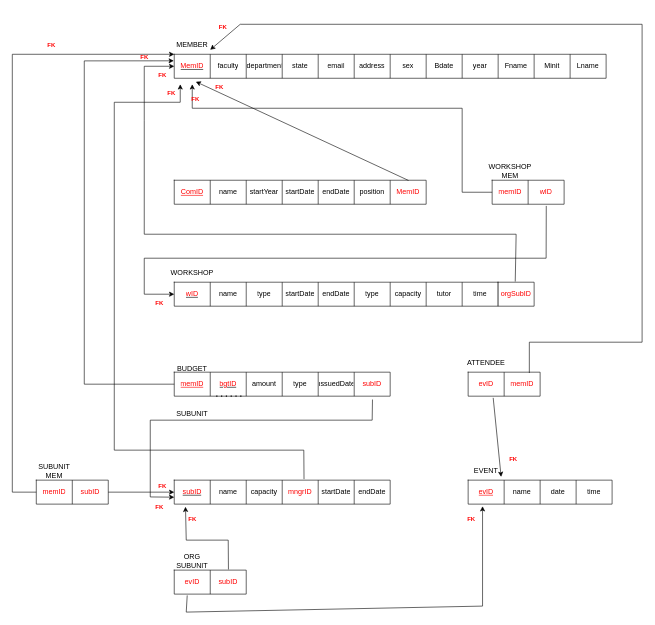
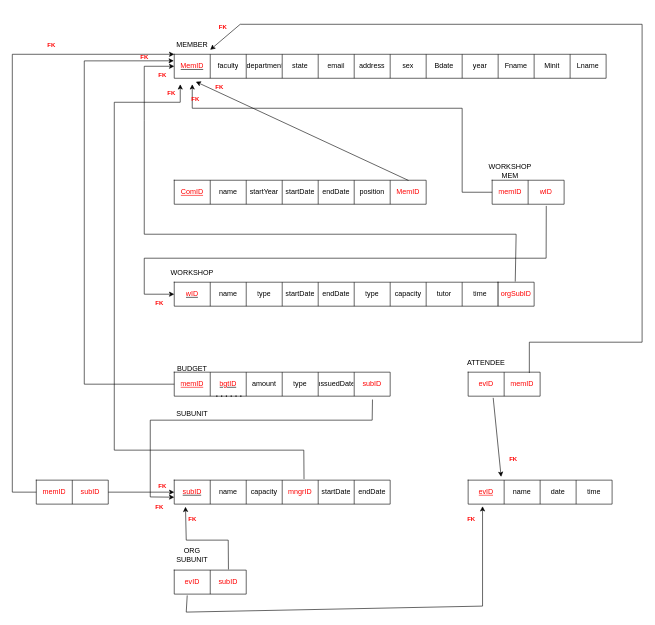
- <mxCell id="75" value="SUBUNIT MEM" style="text;html=1;strokeColor=none;fillColor=none;align=center;verticalAlign=middle;whiteSpace=wrap;rounded=0;fontColor=#000000;" parent="1" vertex="1"><mxGeometry x="60" y="770" width="60" height="30" as="geometry" /></mxCell>
- <mxCell id="47" value="EVENT" style="text;html=1;strokeColor=none;fillColor=none;align=center;verticalAlign=middle;whiteSpace=wrap;rounded=0;fontColor=#000000;" parent="1" vertex="1"><mxGeometry x="780" y="770" width="60" height="30" as="geometry" /></mxCell>
- <mxCell id="85" value="ORG SUBUNIT" style="text;html=1;strokeColor=none;fillColor=none;align=center;verticalAlign=middle;whiteSpace=wrap;rounded=0;fontColor=#000000;" parent="1" vertex="1"><mxGeometry x="290" y="920" width="60" height="30" as="geometry" /></mxCell>
+ <mxCell id="85" value="ORG SUBUNIT" style="text;html=1;strokeColor=none;fillColor=none;align=center;verticalAlign=middle;whiteSpace=wrap;rounded=0;fontColor=#000000;" parent="1" vertex="1"><mxGeometry x="290" y="910" width="60" height="30" as="geometry" /></mxCell>
